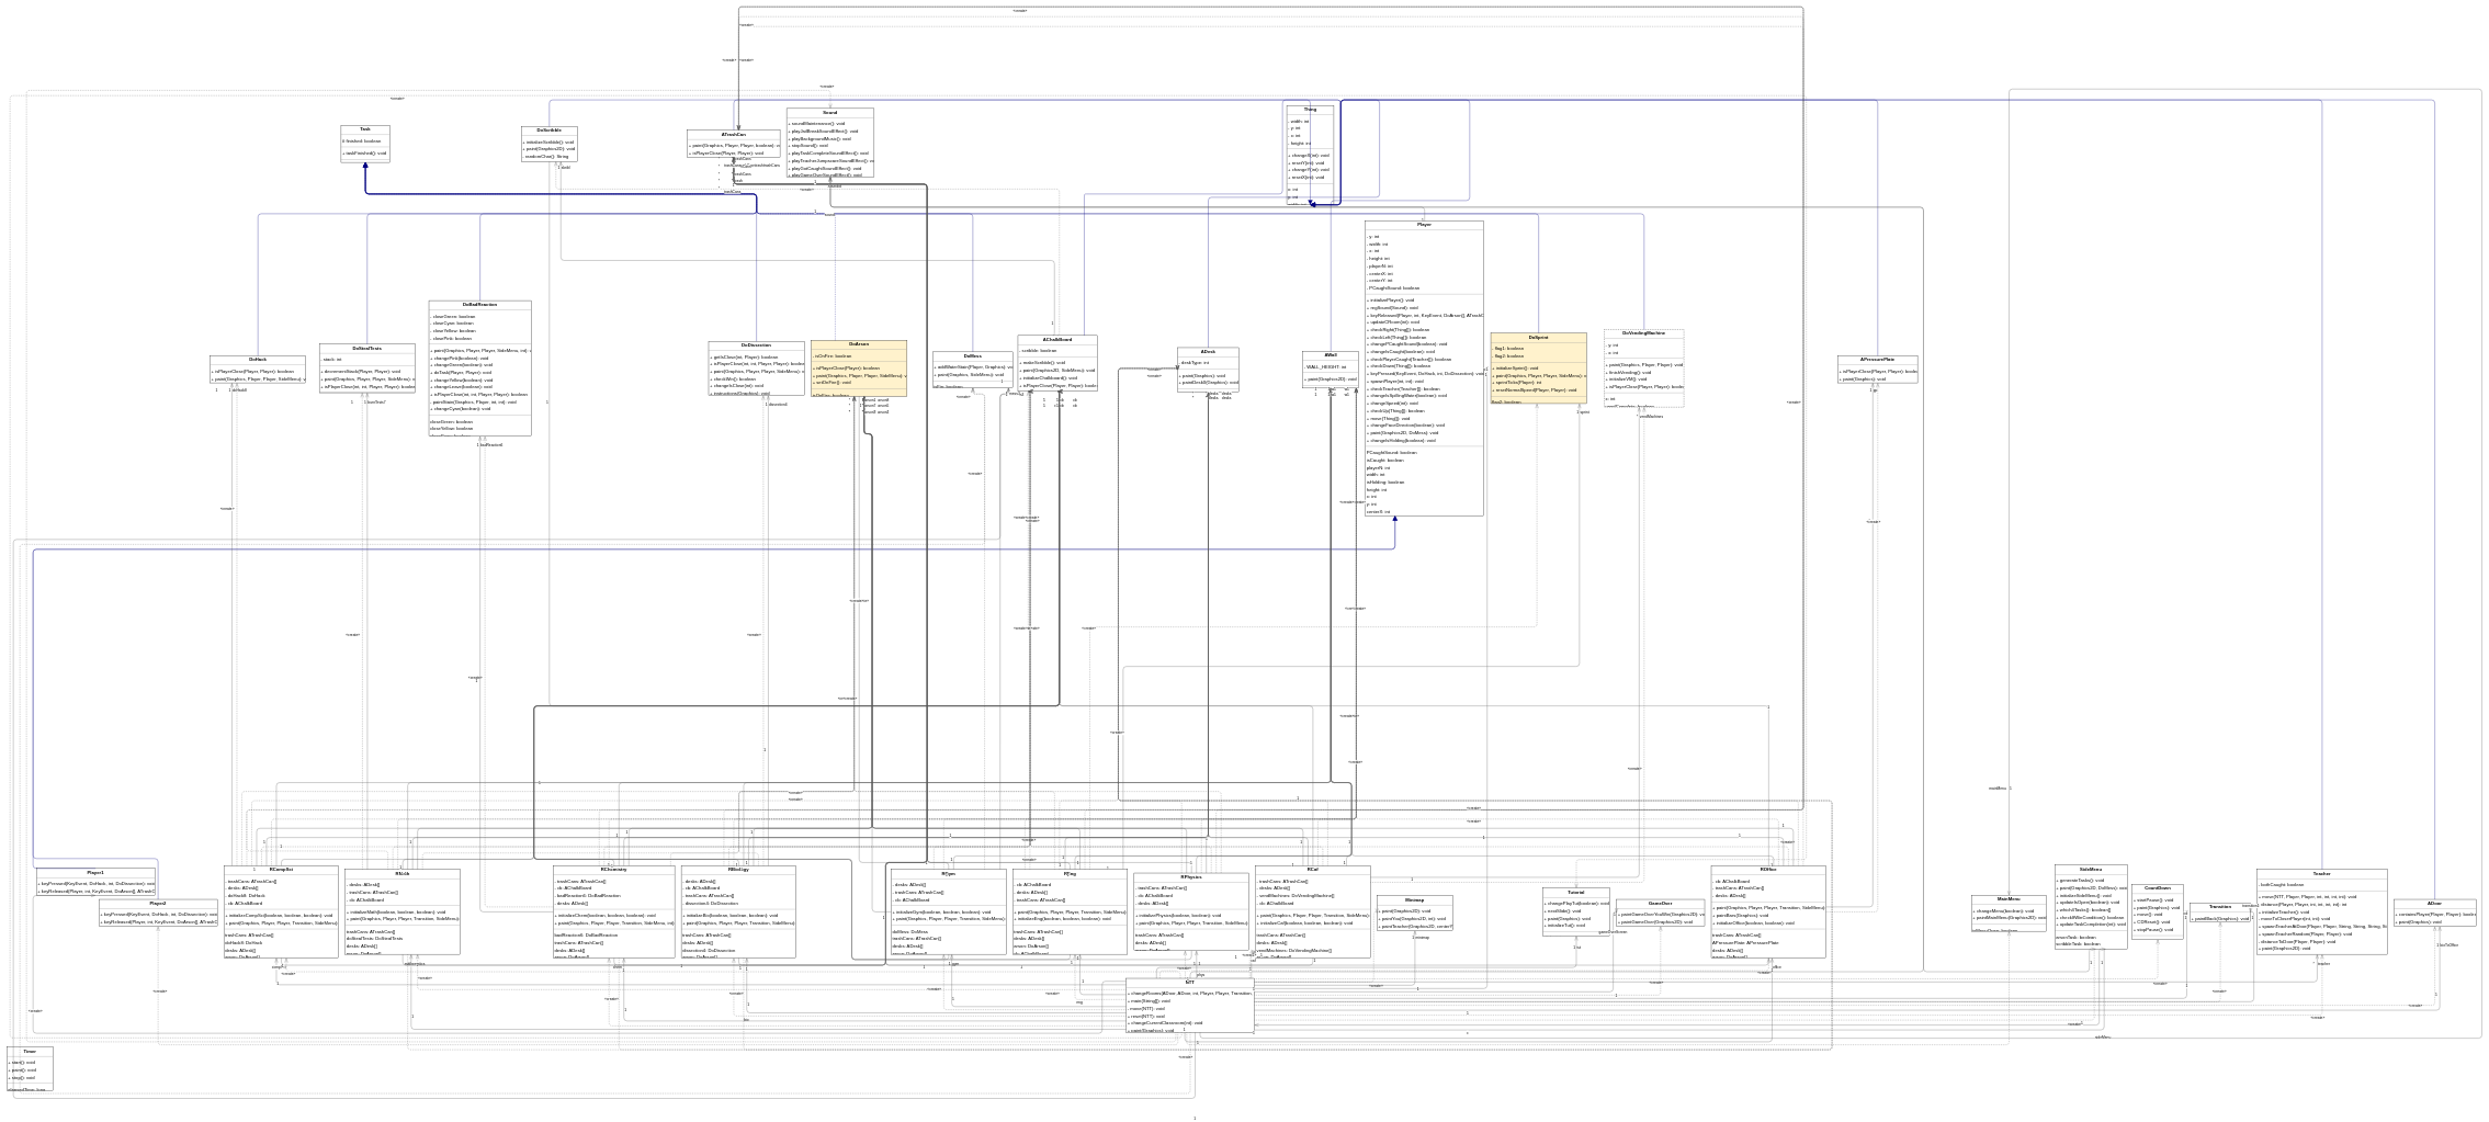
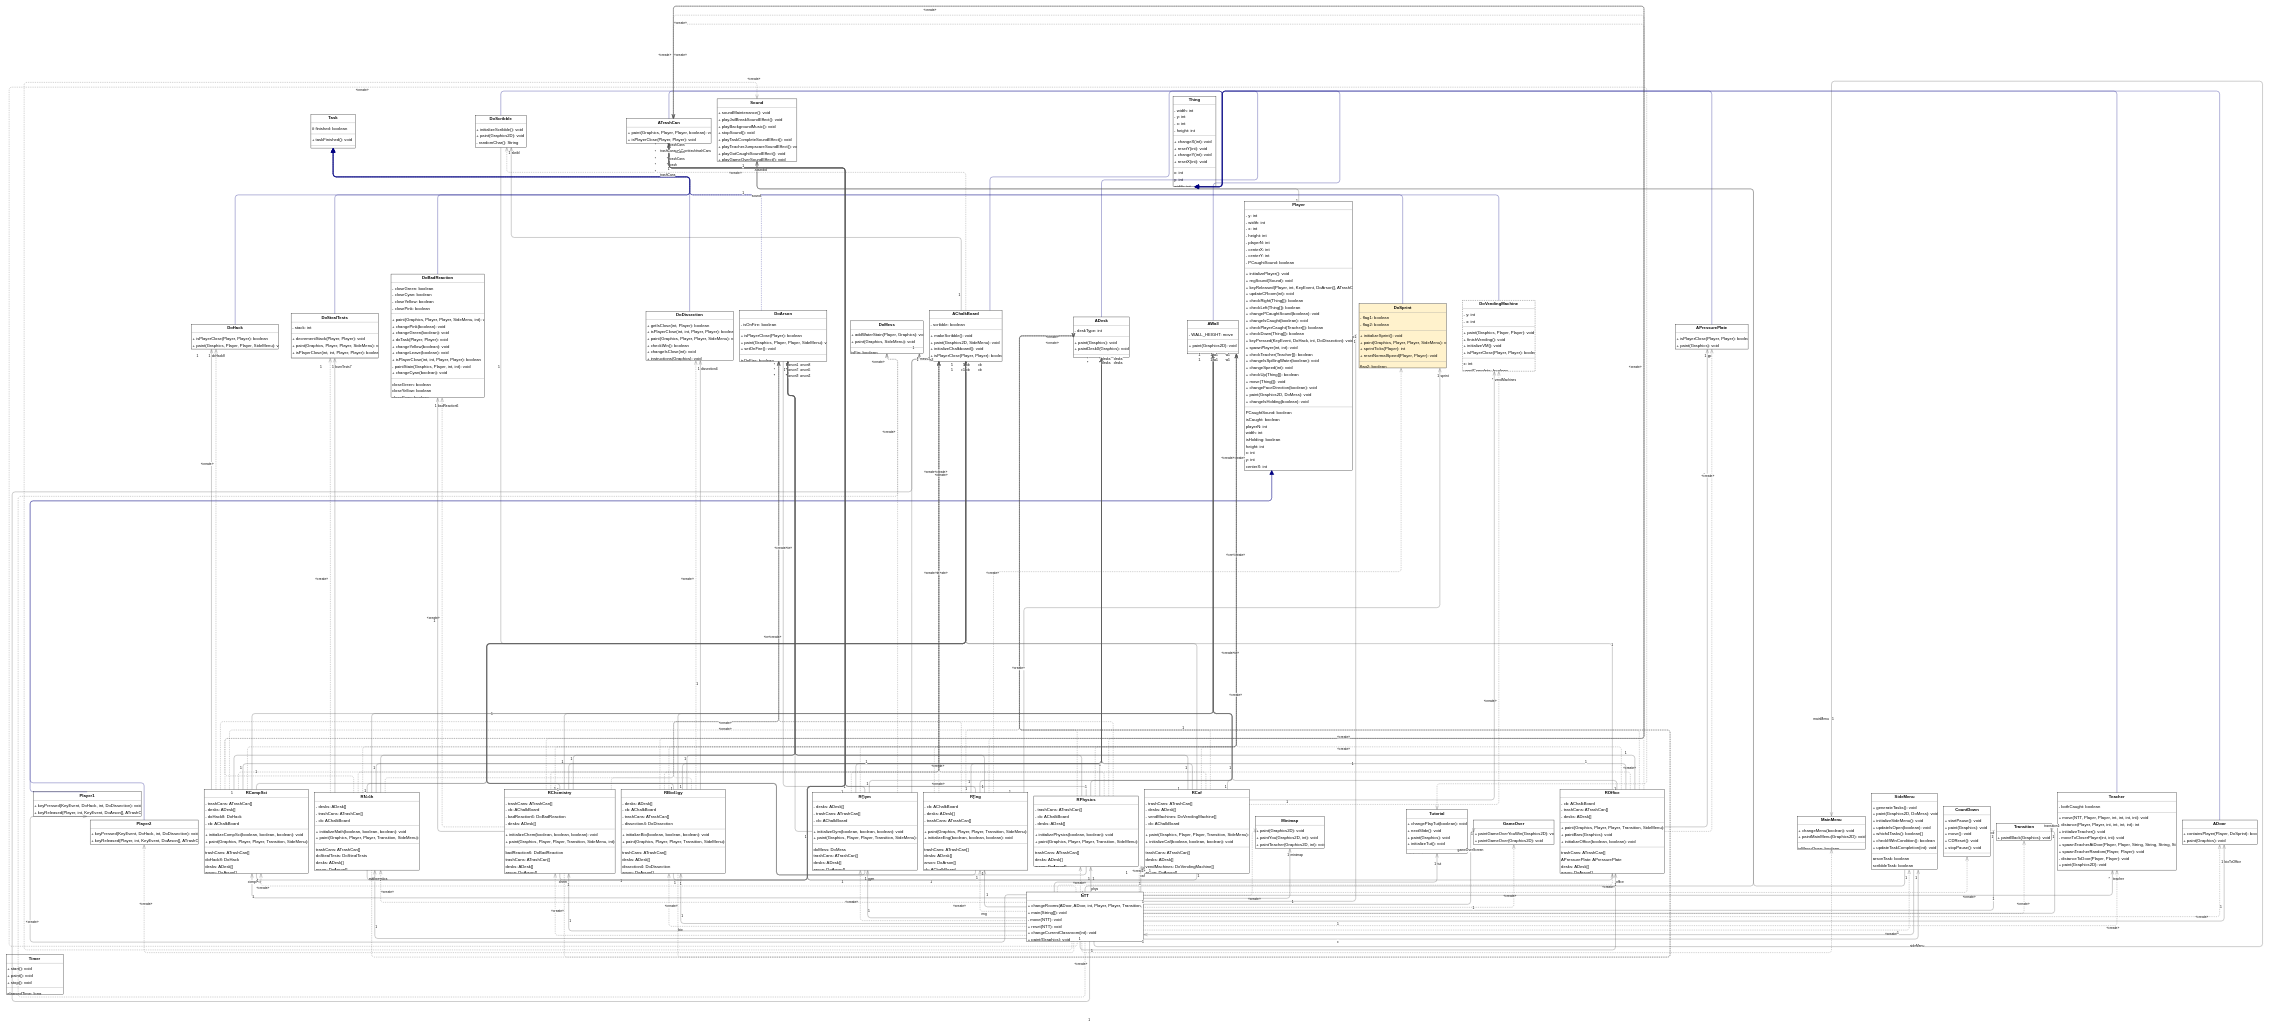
- <mxCell id="62" value="" style="html=1;rounded=1;edgeStyle=orthogonalEdgeStyle;dashed=0;startArrow=none;endArrow=block;endSize=12;strokeColor=#000082;exitX=0.500;exitY=0.000;exitDx=0;exitDy=0;entryX=0.500;entryY=1.000;entryDx=0;entryDy=0;" parent="1" source="13" target="36" edge="1"><mxGeometry width="50" height="50" relative="1" as="geometry"><Array as="points"><mxPoint x="2956" y="649" /><mxPoint x="2299" y="649" /><mxPoint x="2299" y="589" /><mxPoint x="1110" y="589" /></Array></mxGeometry></mxCell>
- <mxCell id="7" value="&lt;p style=&quot;margin:0px;margin-top:4px;text-align:center;&quot;&gt;&lt;b&gt;AWall&lt;/b&gt;&lt;/p&gt;&lt;hr size=&quot;1&quot;/&gt;&lt;p style=&quot;margin:0 0 0 4px;line-height:1.6;&quot;&gt;- WALL_HEIGHT: int&lt;/p&gt;&lt;hr size=&quot;1&quot;/&gt;&lt;p style=&quot;margin:0 0 0 4px;line-height:1.6;&quot;&gt;+ paint(Graphics2D): void&lt;/p&gt;&lt;hr size=&quot;1&quot;/&gt;&lt;p style=&quot;margin:0 0 0 4px;line-height:1.6;&quot;&gt; WALL_HEIGHT: int&lt;/p&gt;" style="verticalAlign=top;align=left;overflow=fill;fontSize=14;fontFamily=Helvetica;html=1;rounded=0;shadow=0;comic=0;labelBackgroundColor=none;strokeWidth=1;" parent="1" vertex="1"><mxGeometry x="3959" y="1067" width="170" height="112" as="geometry" /></mxCell>
+ <mxCell id="7" value="&lt;p style=&quot;margin:0px;margin-top:4px;text-align:center;&quot;&gt;&lt;b&gt;AWall&lt;/b&gt;&lt;/p&gt;&lt;hr size=&quot;1&quot;/&gt;&lt;p style=&quot;margin:0 0 0 4px;line-height:1.6;&quot;&gt;- WALL_HEIGHT: move&lt;/p&gt;&lt;hr size=&quot;1&quot;/&gt;&lt;p style=&quot;margin:0 0 0 4px;line-height:1.6;&quot;&gt;+ paint(Graphics2D): void&lt;/p&gt;&lt;hr size=&quot;1&quot;/&gt;&lt;p style=&quot;margin:0 0 0 4px;line-height:1.6;&quot;&gt; WALL_HEIGHT: int&lt;/p&gt;" style="verticalAlign=top;align=left;overflow=fill;fontSize=14;fontFamily=Helvetica;html=1;rounded=0;shadow=0;comic=0;labelBackgroundColor=none;strokeWidth=1;" parent="1" vertex="1"><mxGeometry x="3959" y="1067" width="170" height="112" as="geometry" /></mxCell>
- <mxCell id="2" value="&lt;p style=&quot;margin:0px;margin-top:4px;text-align:center;&quot;&gt;&lt;b&gt;AChalkBoard&lt;/b&gt;&lt;/p&gt;&lt;hr size=&quot;1&quot;/&gt;&lt;p style=&quot;margin:0 0 0 4px;line-height:1.6;&quot;&gt;- scribble: boolean&lt;/p&gt;&lt;hr size=&quot;1&quot;/&gt;&lt;p style=&quot;margin:0 0 0 4px;line-height:1.6;&quot;&gt;+ makeScribble(): void&lt;br/&gt;+ paint(Graphics2D, SideMenu): void&lt;br/&gt;+ initializeChalkboard(): void&lt;br/&gt;+ isPlayerClose(Player, Player): boolean&lt;/p&gt;&lt;hr size=&quot;1&quot;/&gt;&lt;p style=&quot;margin:0 0 0 4px;line-height:1.6;&quot;&gt; scribble: boolean&lt;/p&gt;" style="verticalAlign=top;align=left;overflow=fill;fontSize=14;fontFamily=Helvetica;html=1;rounded=0;shadow=0;comic=0;labelBackgroundColor=none;strokeWidth=1;" parent="1" vertex="1"><mxGeometry x="3093" y="1019" width="242" height="170" as="geometry" /></mxCell>
+ <mxCell id="2" value="&lt;p style=&quot;margin:0px;margin-top:4px;text-align:center;&quot;&gt;&lt;b&gt;AChalkBoard&lt;/b&gt;&lt;/p&gt;&lt;hr size=&quot;1&quot;/&gt;&lt;p style=&quot;margin:0 0 0 4px;line-height:1.6;&quot;&gt;- scribble: boolean&lt;/p&gt;&lt;hr size=&quot;1&quot;/&gt;&lt;p style=&quot;margin:0 0 0 4px;line-height:1.6;&quot;&gt;+ makeScribble(): void&lt;br/&gt;+ paint(Graphics2D, SideMenu): void&lt;br/&gt;+ initializeChalkboard(): void&lt;br/&gt;+ isPlayerClose(Player, Player): boolean&lt;/p&gt;&lt;hr size=&quot;1&quot;/&gt;&lt;p style=&quot;margin:0 0 0 4px;line-height:1.6;&quot;&gt; scribble: boolean&lt;/p&gt;" style="verticalAlign=top;align=left;overflow=fill;fontSize=14;fontFamily=Helvetica;html=1;rounded=0;shadow=0;comic=0;labelBackgroundColor=none;strokeWidth=1;" parent="1" vertex="1"><mxGeometry x="3098" y="1034" width="242" height="170" as="geometry" /></mxCell>
- <mxCell id="9" value="&lt;p style=&quot;margin:0px;margin-top:4px;text-align:center;&quot;&gt;&lt;b&gt;DoArson&lt;/b&gt;&lt;/p&gt;&lt;hr size=&quot;1&quot;/&gt;&lt;p style=&quot;margin:0 0 0 4px;line-height:1.6;&quot;&gt;- isOnFire: boolean&lt;/p&gt;&lt;hr size=&quot;1&quot;/&gt;&lt;p style=&quot;margin:0 0 0 4px;line-height:1.6;&quot;&gt;+ isPlayerClose(Player): boolean&lt;br/&gt;+ paint(Graphics, Player, Player, SideMenu): void&lt;br/&gt;+ setOnFire(): void&lt;/p&gt;&lt;hr size=&quot;1&quot;/&gt;&lt;p style=&quot;margin:0 0 0 4px;line-height:1.6;&quot;&gt; isOnFire: boolean&lt;br/&gt; isFin: boolean&lt;/p&gt;" style="verticalAlign=top;align=left;overflow=fill;fontSize=14;fontFamily=Helvetica;html=1;rounded=0;shadow=0;comic=0;labelBackgroundColor=none;strokeWidth=1;fillColor=#fff2cc;" parent="1" vertex="1"><mxGeometry x="2465" y="1034" width="291" height="170" as="geometry" /></mxCell>
+ <mxCell id="9" value="&lt;p style=&quot;margin:0px;margin-top:4px;text-align:center;&quot;&gt;&lt;b&gt;DoArson&lt;/b&gt;&lt;/p&gt;&lt;hr size=&quot;1&quot;/&gt;&lt;p style=&quot;margin:0 0 0 4px;line-height:1.6;&quot;&gt;- isOnFire: boolean&lt;/p&gt;&lt;hr size=&quot;1&quot;/&gt;&lt;p style=&quot;margin:0 0 0 4px;line-height:1.6;&quot;&gt;+ isPlayerClose(Player): boolean&lt;br/&gt;+ paint(Graphics, Player, Player, SideMenu): void&lt;br/&gt;+ setOnFire(): void&lt;/p&gt;&lt;hr size=&quot;1&quot;/&gt;&lt;p style=&quot;margin:0 0 0 4px;line-height:1.6;&quot;&gt; isOnFire: boolean&lt;br/&gt; isFin: boolean&lt;/p&gt;" style="verticalAlign=top;align=left;overflow=fill;fontSize=14;fontFamily=Helvetica;html=1;rounded=0;shadow=0;comic=0;labelBackgroundColor=none;strokeWidth=1;" parent="1" vertex="1"><mxGeometry x="2465" y="1034" width="291" height="170" as="geometry" /></mxCell>
+ <mxCell id="387" value="" style="html=1;rounded=1;edgeStyle=orthogonalEdgeStyle;dashed=0;startArrow=diamondThinstartSize=12;endArrow=openThin;endSize=12;strokeColor=#595959;exitX=0.414;exitY=0.000;exitDx=0;exitDy=0;entryX=0.500;entryY=1.000;entryDx=0;entryDy=0;" parent="1" source="30" target="3" edge="1"><mxGeometry width="50" height="50" relative="1" as="geometry"><Array as="points"><mxPoint x="2853" y="2545" /><mxPoint x="3671" y="2545" /></Array></mxGeometry></mxCell>
+ <mxCell id="388" value="1" style="edgeLabel;resizable=0;html=1;align=left;verticalAlign=top;strokeColor=default;" parent="387" vertex="1" connectable="0"><mxGeometry x="2802" y="2627" as="geometry" /></mxCell>
+ <mxCell id="389" value="*" style="edgeLabel;resizable=0;html=1;align=left;verticalAlign=top;strokeColor=default;" parent="387" vertex="1" connectable="0"><mxGeometry x="3662" y="1197" as="geometry" /></mxCell>
+ <mxCell id="390" value="desks" style="edgeLabel;resizable=0;html=1;align=left;verticalAlign=top;strokeColor=default;" parent="387" vertex="1" connectable="0"><mxGeometry x="3711" y="1197" as="geometry" /></mxCell>
- <mxCell id="20" value="&lt;p style=&quot;margin:0px;margin-top:4px;text-align:center;&quot;&gt;&lt;b&gt;Minimap&lt;/b&gt;&lt;/p&gt;&lt;hr size=&quot;1&quot;/&gt;&lt;p style=&quot;margin:0 0 0 4px;line-height:1.6;&quot;&gt;+ paint(Graphics2D): void&lt;br/&gt;+ paintYou(Graphics2D, int): void&lt;br/&gt;+ paintTeacher(Graphics2D, centerY): void&lt;/p&gt;" style="verticalAlign=top;align=left;overflow=fill;fontSize=14;fontFamily=Helvetica;html=1;rounded=0;shadow=0;comic=0;labelBackgroundColor=none;strokeWidth=1;" parent="1" vertex="1"><mxGeometry x="4184" y="2722" width="231" height="106" as="geometry" /></mxCell>
+ <mxCell id="20" value="&lt;p style=&quot;margin:0px;margin-top:4px;text-align:center;&quot;&gt;&lt;b&gt;Minimap&lt;/b&gt;&lt;/p&gt;&lt;hr size=&quot;1&quot;/&gt;&lt;p style=&quot;margin:0 0 0 4px;line-height:1.6;&quot;&gt;+ paint(Graphics2D): void&lt;br/&gt;+ paintYou(Graphics2D, int): void&lt;br/&gt;+ paintTeacher(Graphics2D, int): void&lt;/p&gt;" style="verticalAlign=top;align=left;overflow=fill;fontSize=14;fontFamily=Helvetica;html=1;rounded=0;shadow=0;comic=0;labelBackgroundColor=none;strokeWidth=1;" parent="1" vertex="1"><mxGeometry x="4184" y="2722" width="231" height="106" as="geometry" /></mxCell>
- <mxCell id="34" value="&lt;p style=&quot;margin:0px;margin-top:4px;text-align:center;&quot;&gt;&lt;b&gt;SideMenu&lt;/b&gt;&lt;/p&gt;&lt;hr size=&quot;1&quot;/&gt;&lt;p style=&quot;margin:0 0 0 4px;line-height:1.6;&quot;&gt;+ generateTasks(): void&lt;br/&gt;+ paint(Graphics2D, DoMess): void&lt;br/&gt;+ initializeSideMenu(): void&lt;br/&gt;+ updateIsOpen(boolean): void&lt;br/&gt;+ which4Tasks(): boolean[]&lt;br/&gt;+ checkIfWinCondition(): boolean&lt;br/&gt;+ updateTaskCompletion(int): void&lt;/p&gt;&lt;hr size=&quot;1&quot;/&gt;&lt;p style=&quot;margin:0 0 0 4px;line-height:1.6;&quot;&gt; arsonTask: boolean&lt;br/&gt; scribbleTask: boolean&lt;br/&gt; isOpen: boolean&lt;/p&gt;" style="verticalAlign=top;align=left;overflow=fill;fontSize=14;fontFamily=Helvetica;html=1;rounded=0;shadow=0;comic=0;labelBackgroundColor=none;strokeWidth=1;" parent="1" vertex="1"><mxGeometry x="6244" y="2629" width="220" height="255" as="geometry" /></mxCell>
+ <mxCell id="34" value="&lt;p style=&quot;margin:0px;margin-top:4px;text-align:center;&quot;&gt;&lt;b&gt;SideMenu&lt;/b&gt;&lt;/p&gt;&lt;hr size=&quot;1&quot;/&gt;&lt;p style=&quot;margin:0 0 0 4px;line-height:1.6;&quot;&gt;+ generateTasks(): void&lt;br/&gt;+ paint(Graphics2D, DoMess): void&lt;br/&gt;+ initializeSideMenu(): void&lt;br/&gt;+ updateIsOpen(boolean): void&lt;br/&gt;+ which4Tasks(): boolean[]&lt;br/&gt;+ checkIfWinCondition(): boolean&lt;br/&gt;+ updateTaskCompletion(int): void&lt;/p&gt;&lt;hr size=&quot;1&quot;/&gt;&lt;p style=&quot;margin:0 0 0 4px;line-height:1.6;&quot;&gt; arsonTask: boolean&lt;br/&gt; scribbleTask: boolean&lt;br/&gt; isOpen: boolean&lt;/p&gt;" style="verticalAlign=top;align=left;overflow=fill;fontSize=14;fontFamily=Helvetica;html=1;rounded=0;shadow=0;comic=0;labelBackgroundColor=none;strokeWidth=1;" parent="1" vertex="1"><mxGeometry x="6239" y="2644" width="220" height="255" as="geometry" /></mxCell>
- <mxCell id="4" value="&lt;p style=&quot;margin:0px;margin-top:4px;text-align:center;&quot;&gt;&lt;b&gt;ADoor&lt;/b&gt;&lt;/p&gt;&lt;hr size=&quot;1&quot;/&gt;&lt;p style=&quot;margin:0 0 0 4px;line-height:1.6;&quot;&gt;+ containsPlayer(Player, Player): boolean&lt;br/&gt;+ paint(Graphics): void&lt;/p&gt;" style="verticalAlign=top;align=left;overflow=fill;fontSize=14;fontFamily=Helvetica;html=1;rounded=0;shadow=0;comic=0;labelBackgroundColor=none;strokeWidth=1;" parent="1" vertex="1"><mxGeometry x="7274" y="2733" width="250" height="82" as="geometry" /></mxCell>
+ <mxCell id="4" value="&lt;p style=&quot;margin:0px;margin-top:4px;text-align:center;&quot;&gt;&lt;b&gt;ADoor&lt;/b&gt;&lt;/p&gt;&lt;hr size=&quot;1&quot;/&gt;&lt;p style=&quot;margin:0 0 0 4px;line-height:1.6;&quot;&gt;+ containsPlayer(Player, DoSprint): boolean&lt;br/&gt;+ paint(Graphics): void&lt;/p&gt;" style="verticalAlign=top;align=left;overflow=fill;fontSize=14;fontFamily=Helvetica;html=1;rounded=0;shadow=0;comic=0;labelBackgroundColor=none;strokeWidth=1;" parent="1" vertex="1"><mxGeometry x="7274" y="2733" width="250" height="82" as="geometry" /></mxCell>
- <mxCell id="39" value="&lt;p style=&quot;margin:0px;margin-top:4px;text-align:center;&quot;&gt;&lt;b&gt;Timer&lt;/b&gt;&lt;/p&gt;&lt;hr size=&quot;1&quot;/&gt;&lt;p style=&quot;margin:0 0 0 4px;line-height:1.6;&quot;&gt;+ start(): void&lt;br/&gt;+ paint(): void&lt;br/&gt;+ stop(): void&lt;/p&gt;&lt;hr size=&quot;1&quot;/&gt;&lt;p style=&quot;margin:0 0 0 4px;line-height:1.6;&quot;&gt; elapsedTime: long&lt;/p&gt;" style="verticalAlign=top;align=left;overflow=fill;fontSize=14;fontFamily=Helvetica;html=1;rounded=0;shadow=0;comic=0;labelBackgroundColor=none;strokeWidth=1;" parent="1" vertex="1"><mxGeometry x="20" y="3182" width="142" height="133" as="geometry" /></mxCell>
+ <mxCell id="39" value="&lt;p style=&quot;margin:0px;margin-top:4px;text-align:center;&quot;&gt;&lt;b&gt;Timer&lt;/b&gt;&lt;/p&gt;&lt;hr size=&quot;1&quot;/&gt;&lt;p style=&quot;margin:0 0 0 4px;line-height:1.6;&quot;&gt;+ start(): void&lt;br/&gt;+ paint(): void&lt;br/&gt;+ stop(): void&lt;/p&gt;&lt;hr size=&quot;1&quot;/&gt;&lt;p style=&quot;margin:0 0 0 4px;line-height:1.6;&quot;&gt; elapsedTime: long&lt;/p&gt;" style="verticalAlign=top;align=left;overflow=fill;fontSize=14;fontFamily=Helvetica;html=1;rounded=0;shadow=0;comic=0;labelBackgroundColor=none;strokeWidth=1;" parent="1" vertex="1"><mxGeometry x="20" y="3182" width="190" height="133" as="geometry" /></mxCell>
